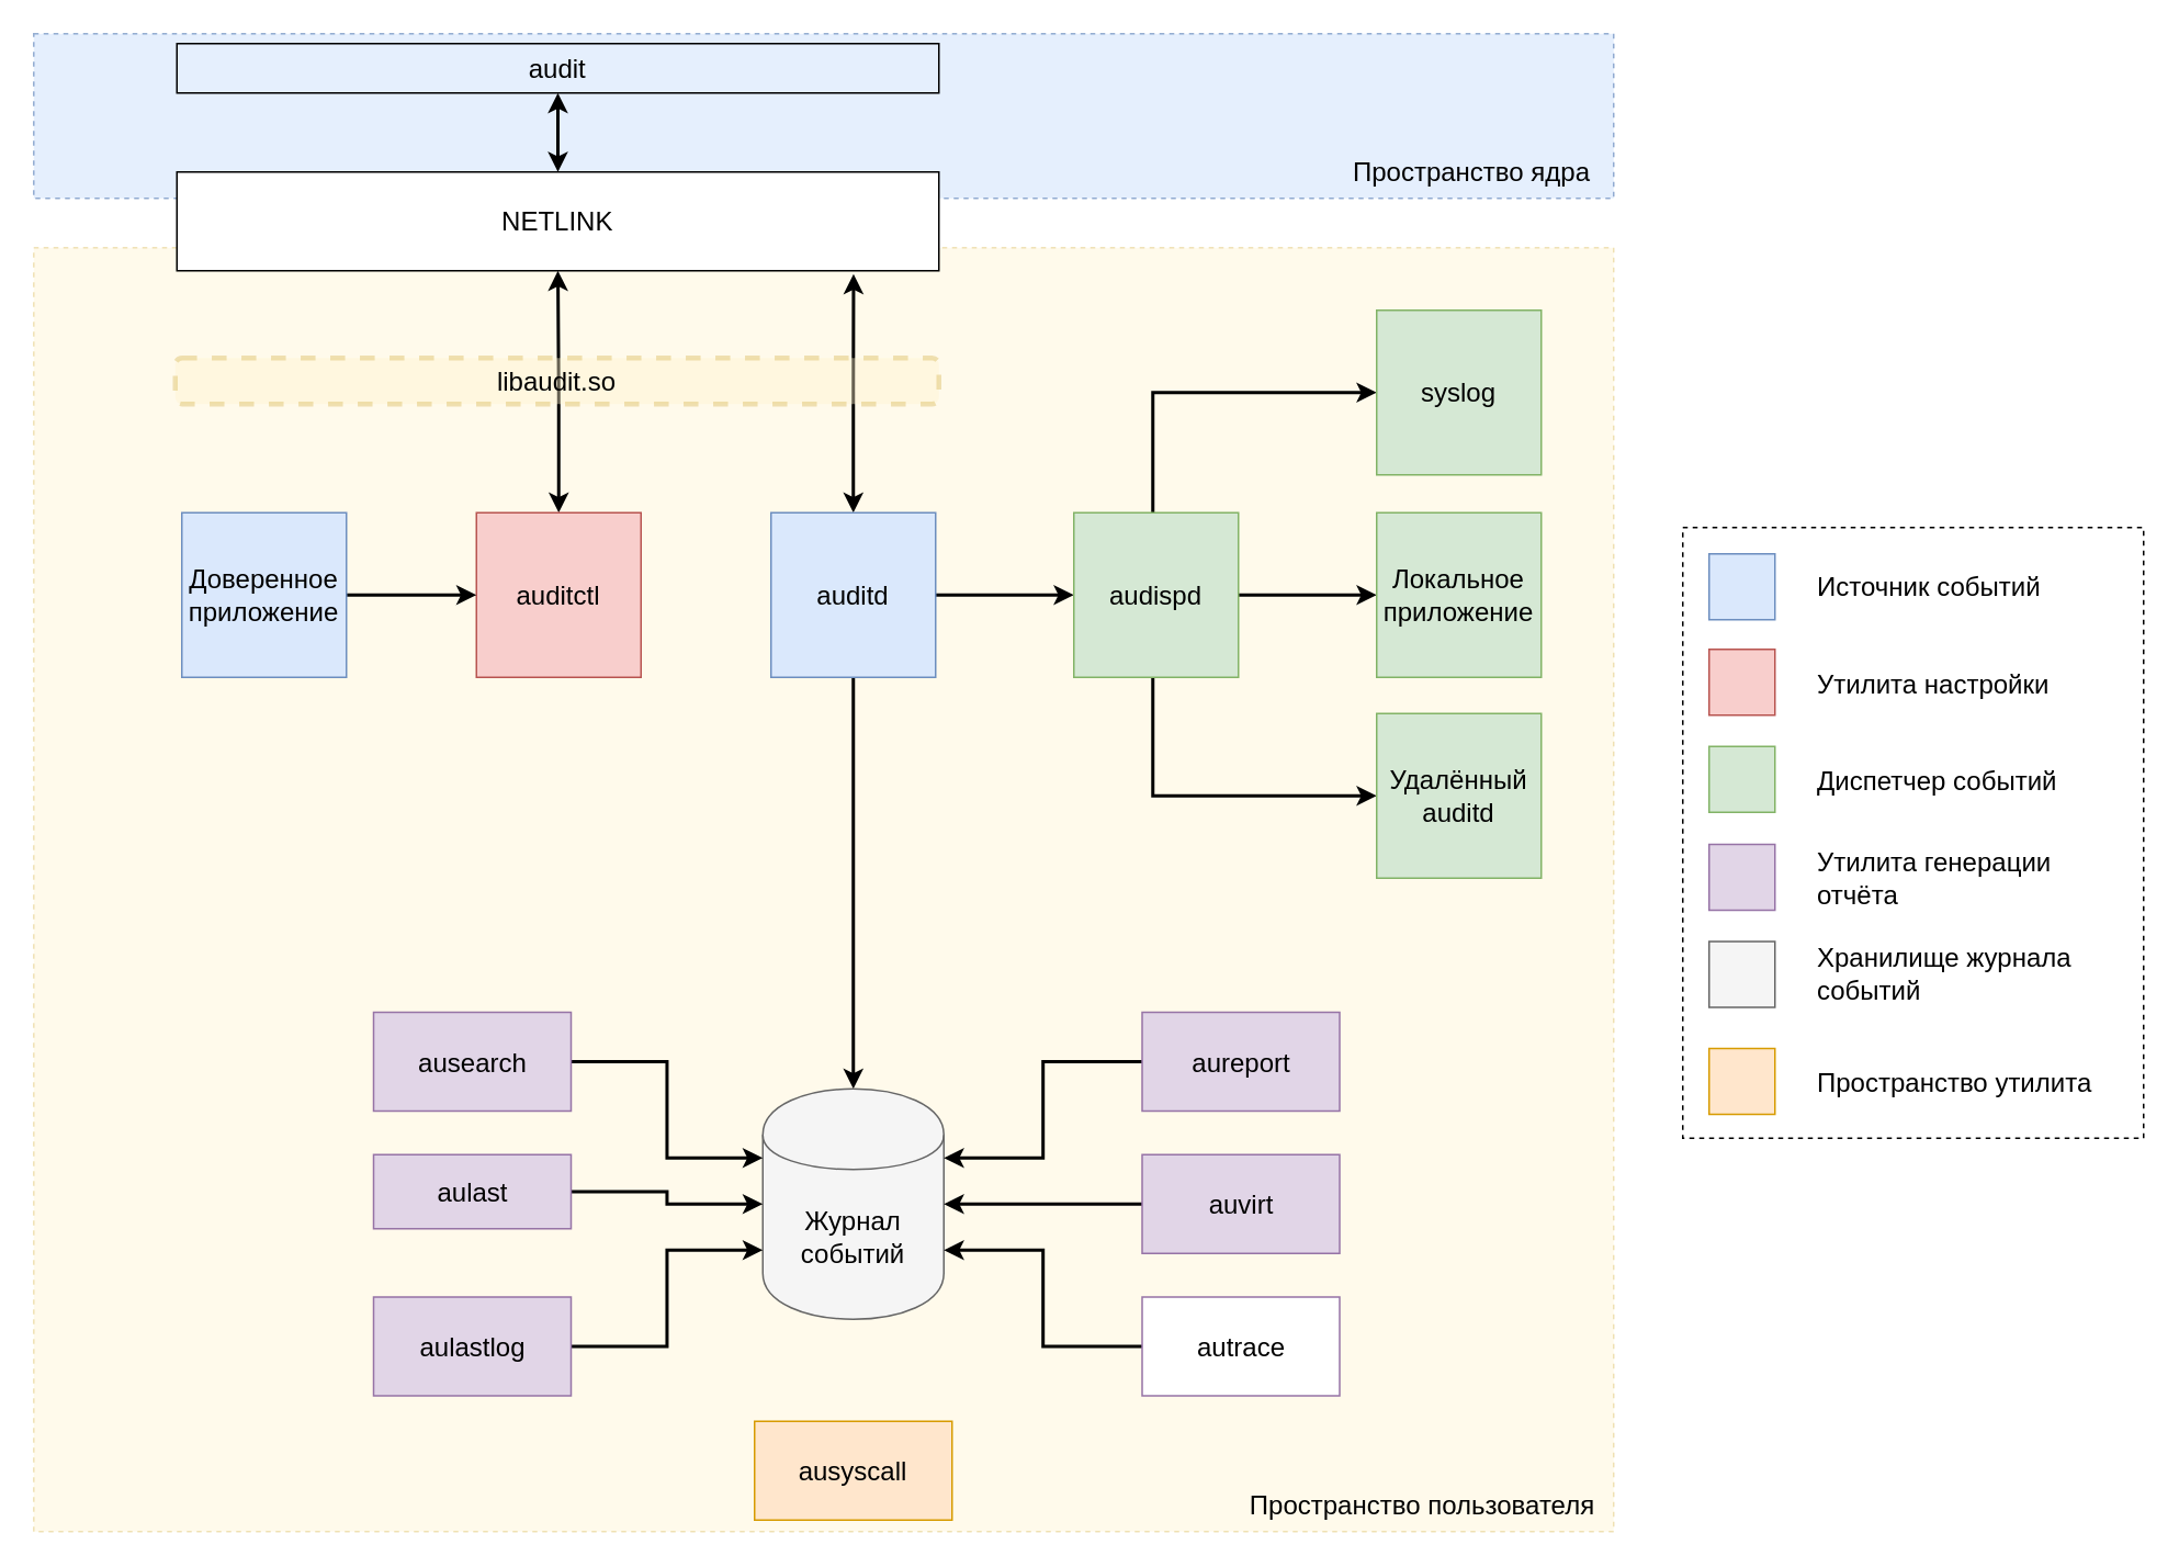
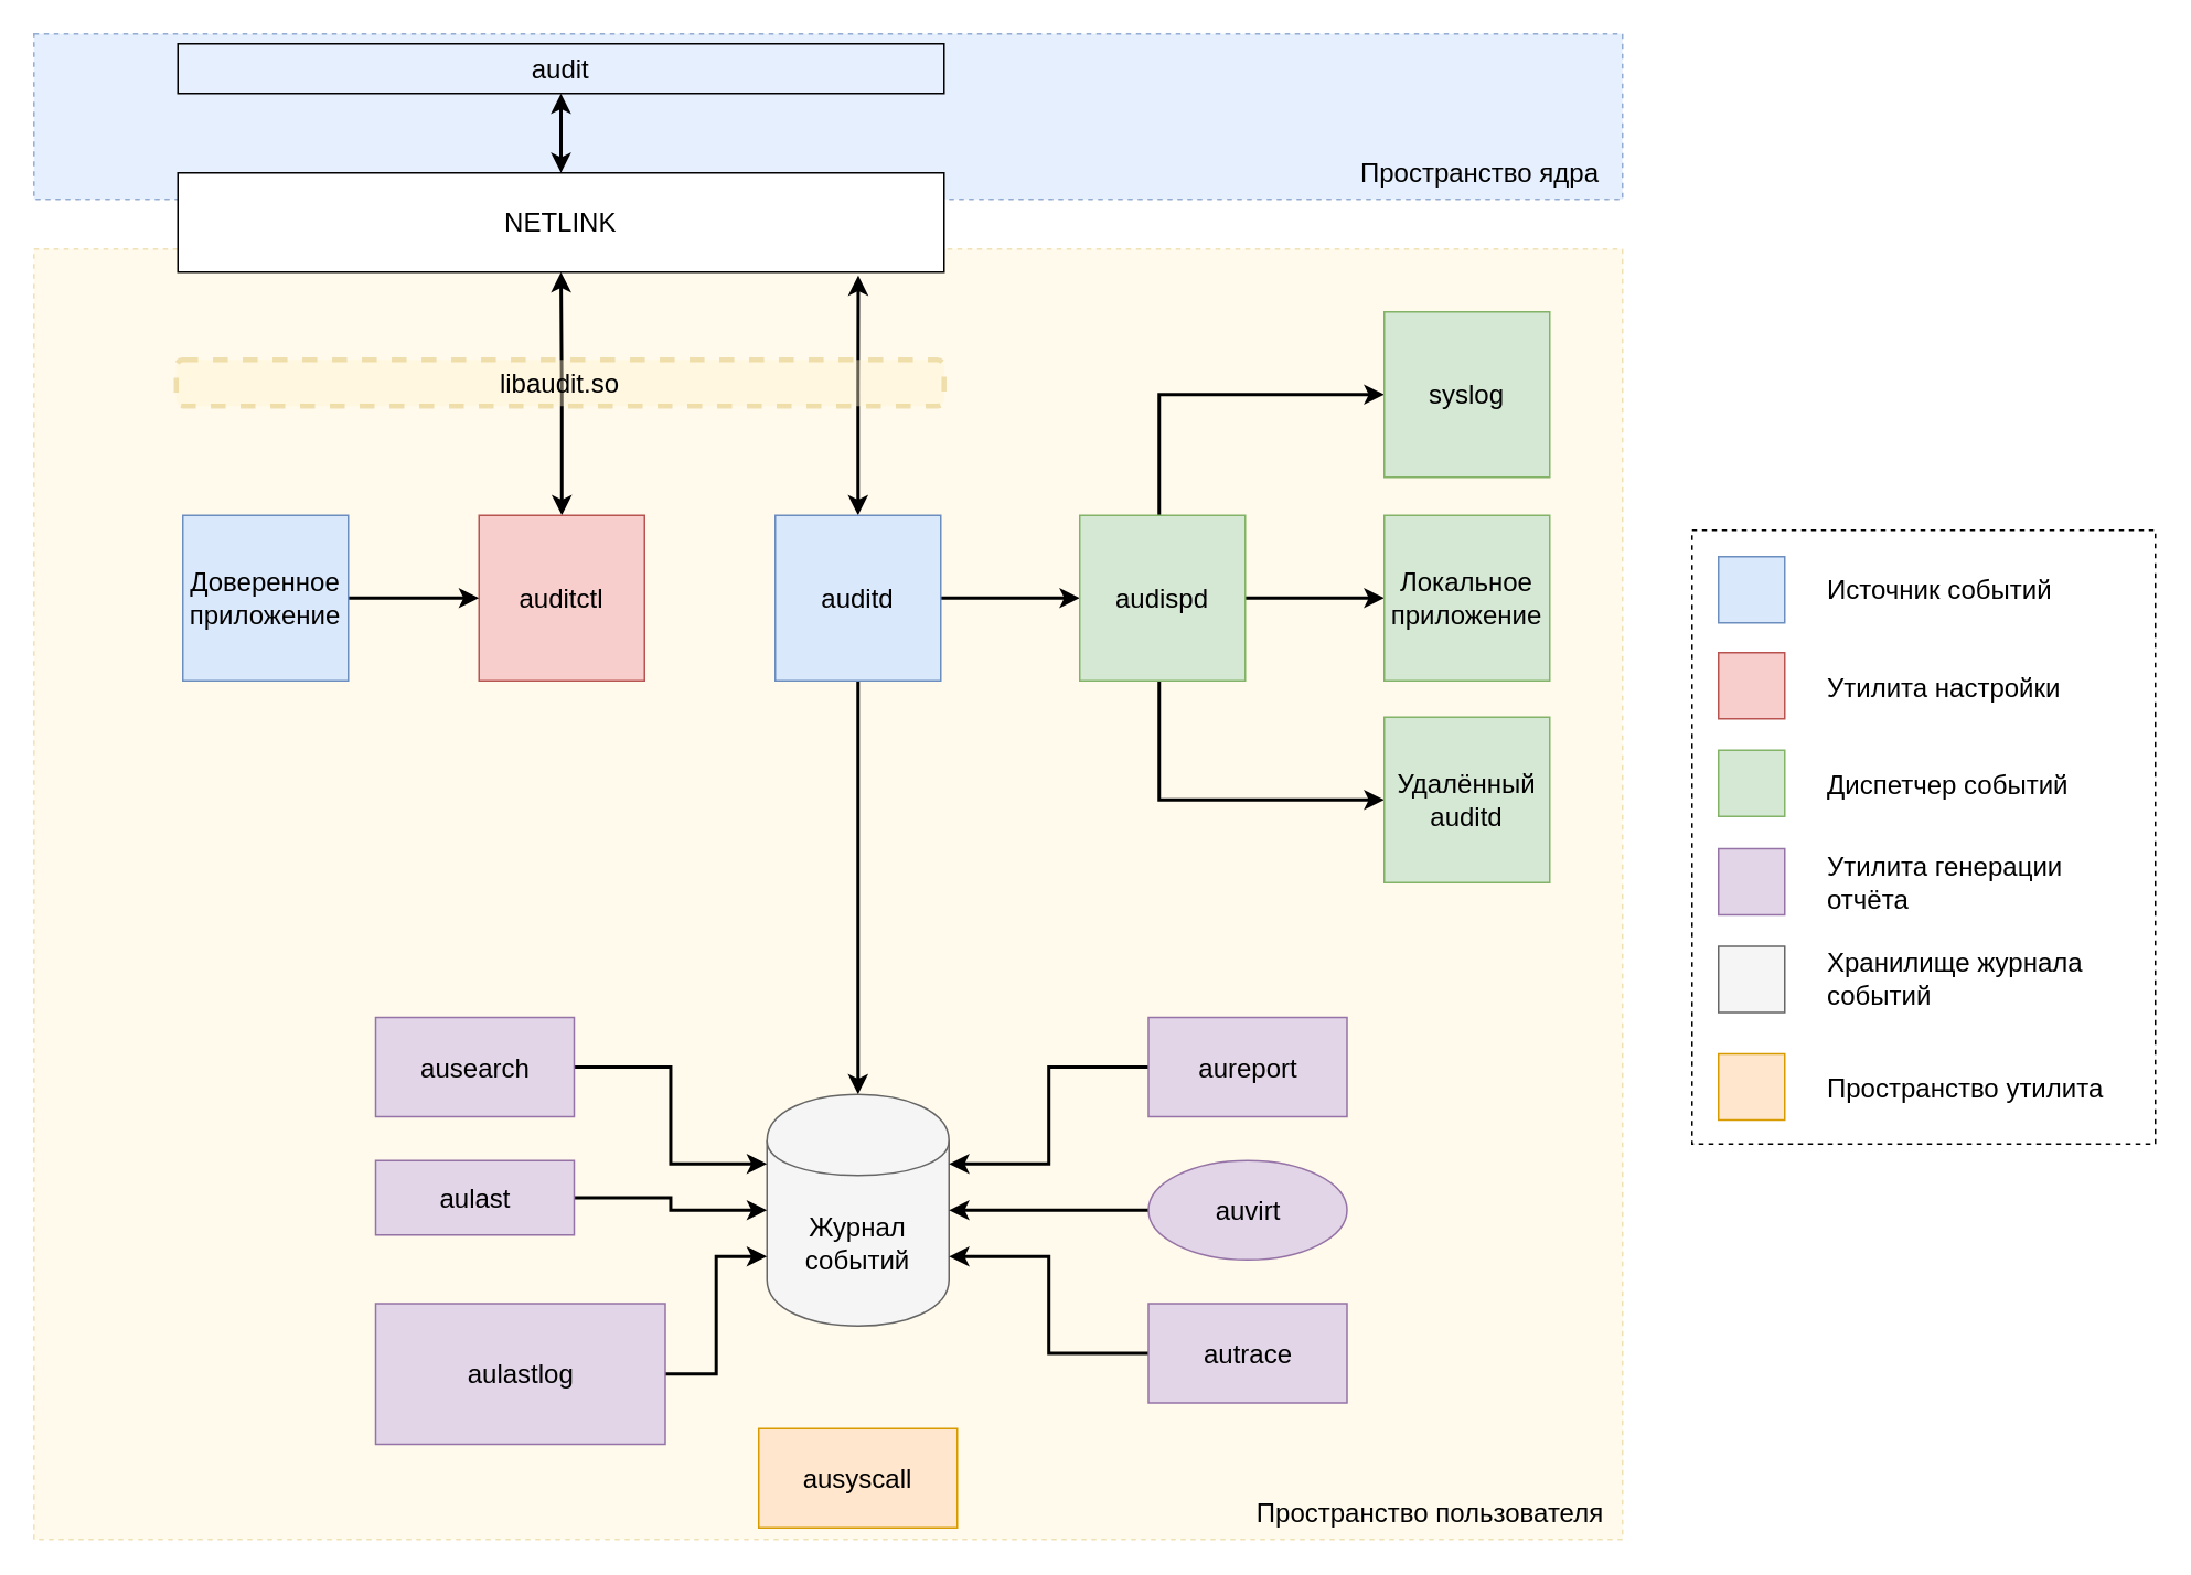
- <mxCell id="27" value="&lt;font style=&quot;font-size: 16px&quot;&gt;auvirt&lt;br&gt;&lt;/font&gt;" style="rounded=0;whiteSpace=wrap;html=1;fillColor=#e1d5e7;strokeColor=#9673a6;" parent="1" vertex="1"><mxGeometry x="693.5" y="701" width="120" height="60" as="geometry" /></mxCell>
+ <mxCell id="27" value="&lt;font style=&quot;font-size: 16px&quot;&gt;auvirt&lt;br&gt;&lt;/font&gt;" style="ellipse;whiteSpace=wrap;html=1;fillColor=#e1d5e7;strokeColor=#9673a6;" parent="1" vertex="1"><mxGeometry x="693.5" y="701" width="120" height="60" as="geometry" /></mxCell>
- <mxCell id="16" value="&lt;font style=&quot;font-size: 16px&quot;&gt;aulastlog&lt;/font&gt;" style="rounded=0;whiteSpace=wrap;html=1;fillColor=#e1d5e7;strokeColor=#9673a6;" parent="1" vertex="1"><mxGeometry x="226.5" y="787.5" width="120" height="60" as="geometry" /></mxCell>
+ <mxCell id="16" value="&lt;font style=&quot;font-size: 16px&quot;&gt;aulastlog&lt;/font&gt;" style="rounded=0;whiteSpace=wrap;html=1;fillColor=#e1d5e7;strokeColor=#9673a6;" parent="1" vertex="1"><mxGeometry x="226.5" y="787.5" width="175" height="85" as="geometry" /></mxCell>
- <mxCell id="29" value="&lt;font style=&quot;font-size: 16px&quot;&gt;autrace&lt;/font&gt;" style="rounded=0;whiteSpace=wrap;html=1;fillColor=#ffffff;strokeColor=#9673a6;" parent="1" vertex="1"><mxGeometry x="693.5" y="787.5" width="120" height="60" as="geometry" /></mxCell>
+ <mxCell id="29" value="&lt;font style=&quot;font-size: 16px&quot;&gt;autrace&lt;/font&gt;" style="rounded=0;whiteSpace=wrap;html=1;fillColor=#e1d5e7;strokeColor=#9673a6;" parent="1" vertex="1"><mxGeometry x="693.5" y="787.5" width="120" height="60" as="geometry" /></mxCell>
